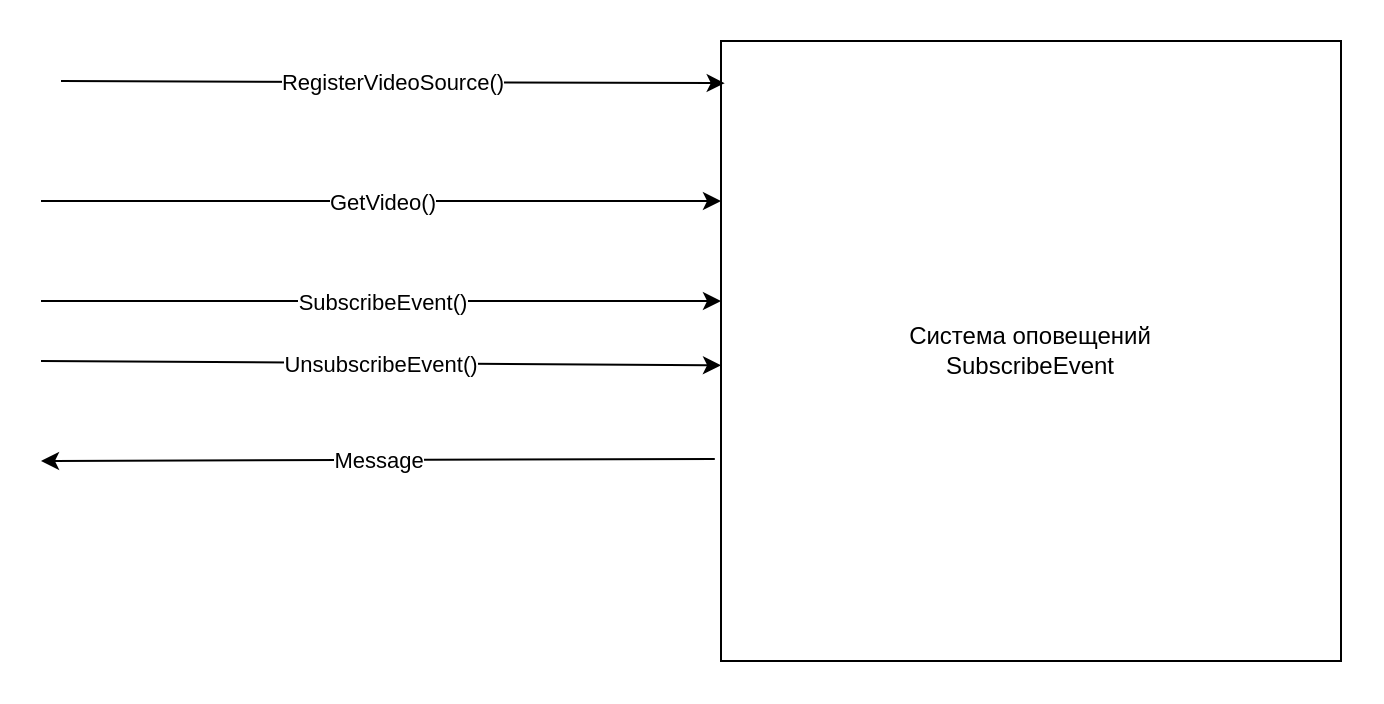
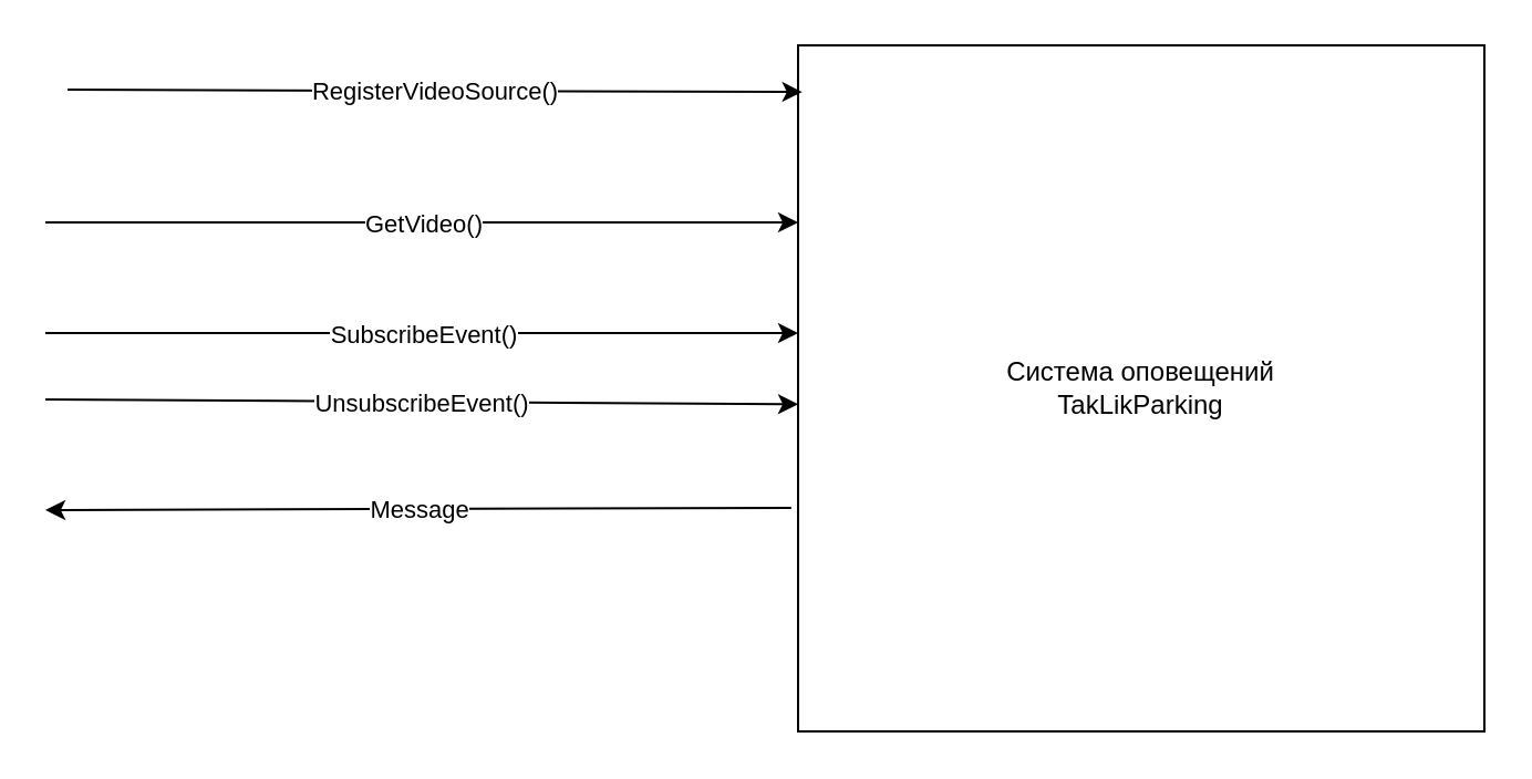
- <mxCell id="2" value="Система оповещений&lt;div&gt;SubscribeEvent&lt;/div&gt;" style="whiteSpace=wrap;html=1;aspect=fixed;" vertex="1" parent="1"><mxGeometry x="360" y="20" width="310" height="310" as="geometry" /></mxCell>
+ <mxCell id="2" value="Система оповещений&lt;div&gt;TakLikParking&lt;/div&gt;" style="whiteSpace=wrap;html=1;aspect=fixed;" vertex="1" parent="1"><mxGeometry x="360" y="20" width="310" height="310" as="geometry" /></mxCell>
